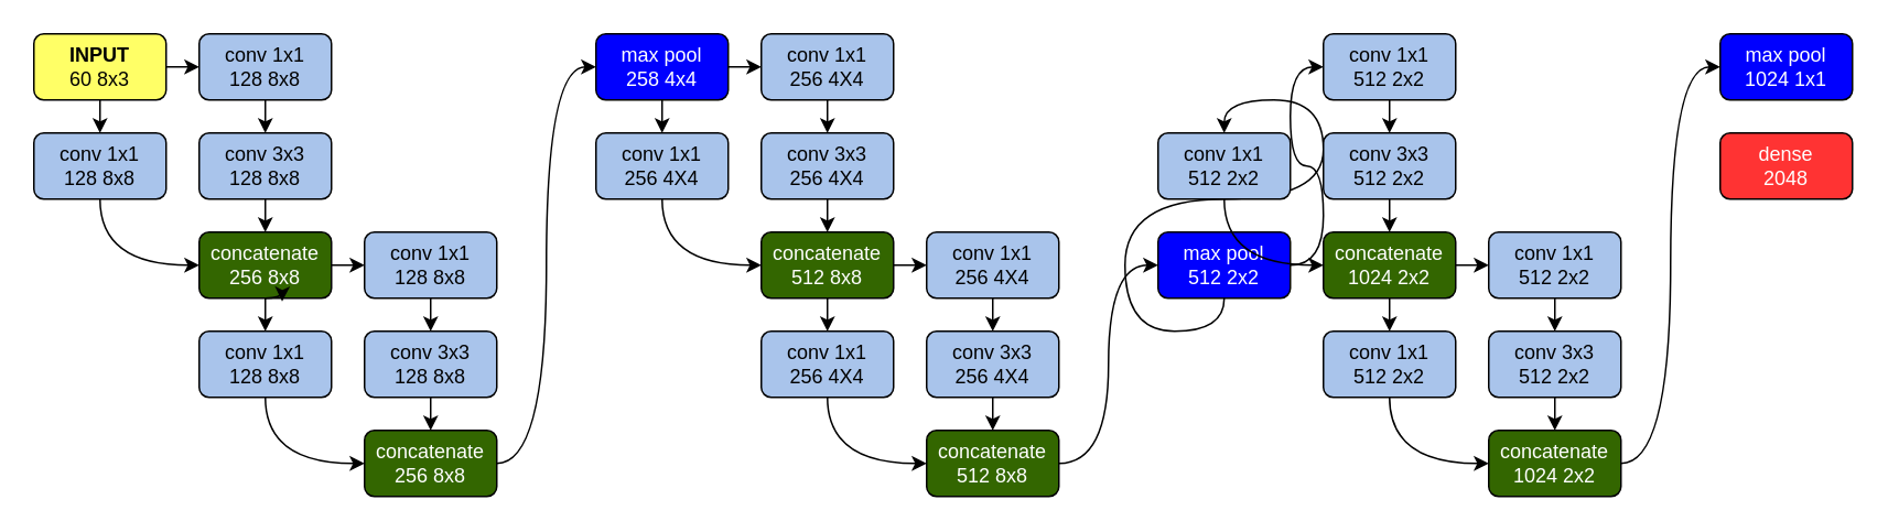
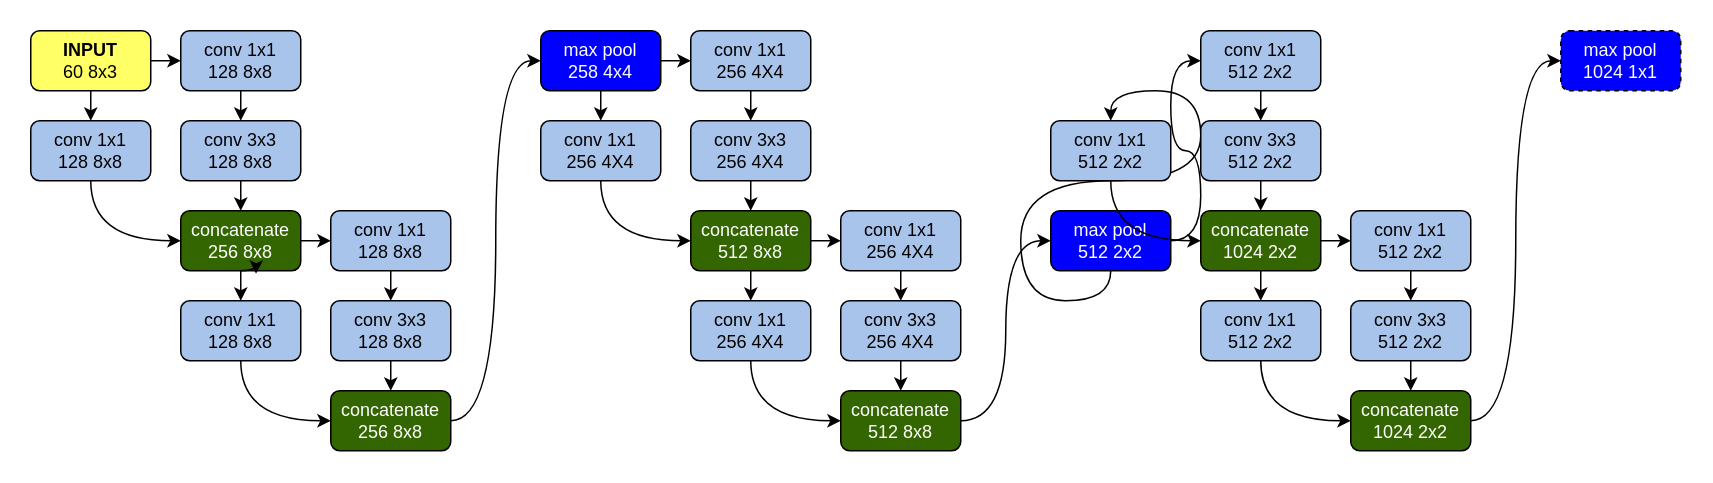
- <mxCell id="61" value="max pool&lt;br&gt;1024 1x1" style="rounded=1;whiteSpace=wrap;html=1;fillColor=#0000FF;fontColor=#FFFFFF;" vertex="1" parent="1"><mxGeometry x="1040" y="20" width="80" height="40" as="geometry" /></mxCell>
+ <mxCell id="61" value="max pool&lt;br&gt;1024 1x1" style="rounded=1;whiteSpace=wrap;html=1;fillColor=#0000FF;fontColor=#FFFFFF;dashed=1;" vertex="1" parent="1"><mxGeometry x="1040" y="20" width="80" height="40" as="geometry" /></mxCell>
- <mxCell id="62" value="dense&lt;br&gt;2048" style="rounded=1;whiteSpace=wrap;html=1;fillColor=#FF3333;fontColor=#FFFFFF;" vertex="1" parent="1"><mxGeometry x="1040" y="80" width="80" height="40" as="geometry" /></mxCell>
